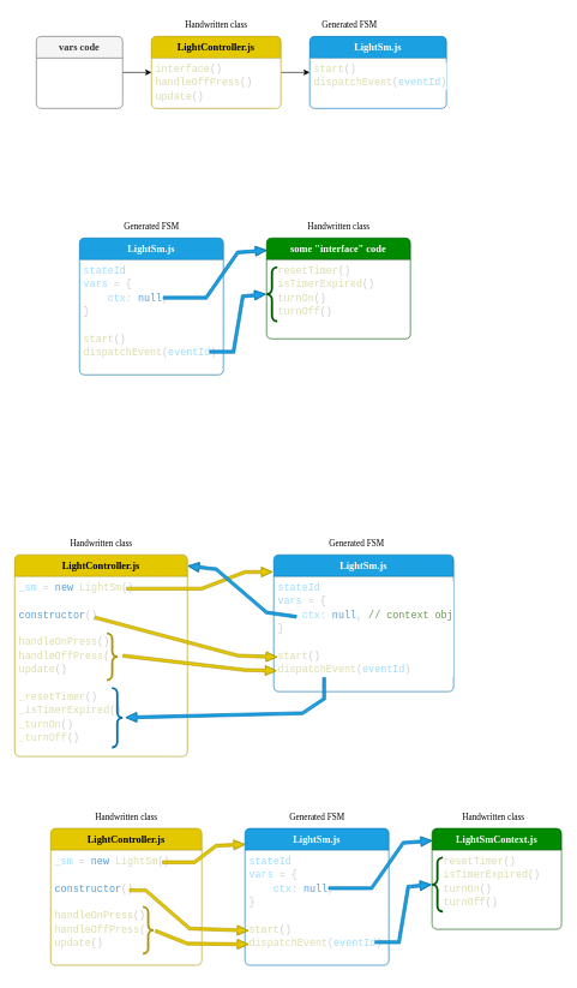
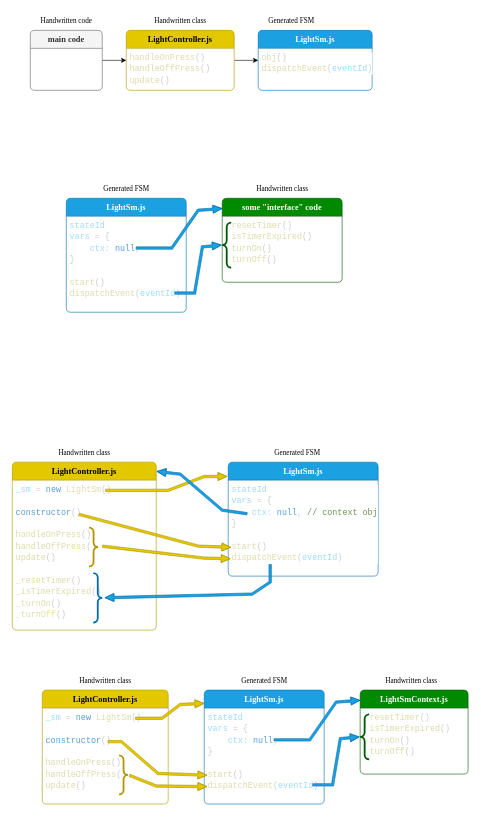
+ <mxCell id="25" value="Handwritten code" style="text;html=1;align=center;verticalAlign=middle;resizable=0;points=[];autosize=1;strokeColor=none;fillColor=none;fontFamily=Lucida Console;" vertex="1" parent="1"><mxGeometry x="40" y="20" width="140" height="30" as="geometry" /></mxCell>
- <mxCell id="21" value="vars code" style="shape=swimlane;rotatable=0;align=center;verticalAlign=top;fontFamily=Lucida Console;startSize=30;fontSize=14;fontStyle=1;fontColor=#333333;fillColor=#f5f5f5;swimlaneFillColor=default;rounded=1;arcSize=15;absoluteArcSize=1;strokeColor=#666666;collapsible=0;" vertex="1" parent="1"><mxGeometry x="50" y="50" width="120" height="100" as="geometry" /></mxCell>
+ <mxCell id="21" value="main code" style="shape=swimlane;rotatable=0;align=center;verticalAlign=top;fontFamily=Lucida Console;startSize=30;fontSize=14;fontStyle=1;fontColor=#333333;fillColor=#f5f5f5;swimlaneFillColor=default;rounded=1;arcSize=15;absoluteArcSize=1;strokeColor=#666666;collapsible=0;" vertex="1" parent="1"><mxGeometry x="50" y="50" width="120" height="100" as="geometry" /></mxCell>
- <mxCell id="16" value="&lt;div style=&quot;forced-color-adjust: none; border-color: rgb(0, 0, 0); font-style: normal; font-variant-ligatures: normal; font-variant-caps: normal; font-weight: 400; letter-spacing: normal; orphans: 2; text-align: left; text-indent: 0px; text-transform: none; widows: 2; word-spacing: 0px; -webkit-text-stroke-width: 0px; white-space: pre; text-decoration-thickness: initial; text-decoration-style: initial; text-decoration-color: initial; color: rgb(204, 204, 204); font-family: Consolas, &amp;quot;Courier New&amp;quot;, monospace; font-size: 14px; line-height: 19px;&quot;&gt;&lt;span style=&quot;forced-color-adjust: none; border-color: rgb(0, 0, 0); color: rgb(220, 220, 170);&quot;&gt;start&lt;/span&gt;()&lt;/div&gt;&lt;div style=&quot;forced-color-adjust: none; border-color: rgb(0, 0, 0); font-style: normal; font-variant-ligatures: normal; font-variant-caps: normal; font-weight: 400; letter-spacing: normal; orphans: 2; text-align: left; text-indent: 0px; text-transform: none; widows: 2; word-spacing: 0px; -webkit-text-stroke-width: 0px; white-space: pre; text-decoration-thickness: initial; text-decoration-style: initial; text-decoration-color: initial; color: rgb(204, 204, 204); font-family: Consolas, &amp;quot;Courier New&amp;quot;, monospace; font-size: 14px; line-height: 19px;&quot;&gt;&lt;div style=&quot;forced-color-adjust: none; border-color: rgb(0, 0, 0); line-height: 19px;&quot;&gt;&lt;span style=&quot;forced-color-adjust: none; border-color: rgb(0, 0, 0); color: rgb(220, 220, 170);&quot;&gt;dispatchEvent&lt;/span&gt;(&lt;span style=&quot;forced-color-adjust: none; border-color: rgb(0, 0, 0); color: rgb(156, 220, 254);&quot;&gt;eventId&lt;/span&gt;)&lt;/div&gt;&lt;/div&gt;" style="fontFamily=Lucida Console;align=left;verticalAlign=top;fillColor=none;gradientColor=none;strokeColor=none;rounded=0;spacingLeft=4;resizable=0;movable=0;deletable=0;rotatable=0;autosize=1;html=1;labelBackgroundColor=default;" vertex="1" connectable="0" parent="15"><mxGeometry y="30" width="190" height="50" as="geometry" /></mxCell>
+ <mxCell id="16" value="&lt;div style=&quot;forced-color-adjust: none; border-color: rgb(0, 0, 0); font-style: normal; font-variant-ligatures: normal; font-variant-caps: normal; font-weight: 400; letter-spacing: normal; orphans: 2; text-align: left; text-indent: 0px; text-transform: none; widows: 2; word-spacing: 0px; -webkit-text-stroke-width: 0px; white-space: pre; text-decoration-thickness: initial; text-decoration-style: initial; text-decoration-color: initial; color: rgb(204, 204, 204); font-family: Consolas, &amp;quot;Courier New&amp;quot;, monospace; font-size: 14px; line-height: 19px;&quot;&gt;&lt;span style=&quot;forced-color-adjust: none; border-color: rgb(0, 0, 0); color: rgb(220, 220, 170);&quot;&gt;obj&lt;/span&gt;()&lt;/div&gt;&lt;div style=&quot;forced-color-adjust: none; border-color: rgb(0, 0, 0); font-style: normal; font-variant-ligatures: normal; font-variant-caps: normal; font-weight: 400; letter-spacing: normal; orphans: 2; text-align: left; text-indent: 0px; text-transform: none; widows: 2; word-spacing: 0px; -webkit-text-stroke-width: 0px; white-space: pre; text-decoration-thickness: initial; text-decoration-style: initial; text-decoration-color: initial; color: rgb(204, 204, 204); font-family: Consolas, &amp;quot;Courier New&amp;quot;, monospace; font-size: 14px; line-height: 19px;&quot;&gt;&lt;div style=&quot;forced-color-adjust: none; border-color: rgb(0, 0, 0); line-height: 19px;&quot;&gt;&lt;span style=&quot;forced-color-adjust: none; border-color: rgb(0, 0, 0); color: rgb(220, 220, 170);&quot;&gt;dispatchEvent&lt;/span&gt;(&lt;span style=&quot;forced-color-adjust: none; border-color: rgb(0, 0, 0); color: rgb(156, 220, 254);&quot;&gt;eventId&lt;/span&gt;)&lt;/div&gt;&lt;/div&gt;" style="fontFamily=Lucida Console;align=left;verticalAlign=top;fillColor=none;gradientColor=none;strokeColor=none;rounded=0;spacingLeft=4;resizable=0;movable=0;deletable=0;rotatable=0;autosize=1;html=1;labelBackgroundColor=default;" vertex="1" connectable="0" parent="15"><mxGeometry y="30" width="190" height="50" as="geometry" /></mxCell>
- <mxCell id="19" value="&lt;div style=&quot;color: rgb(204, 204, 204); font-family: Consolas, &amp;quot;Courier New&amp;quot;, monospace; font-size: 14px; line-height: 19px; white-space-collapse: preserve;&quot;&gt;&lt;div style=&quot;line-height: 19px;&quot;&gt;&lt;div style=&quot;line-height: 19px;&quot;&gt;&lt;span style=&quot;color: rgb(220, 220, 170);&quot;&gt;interface&lt;/span&gt;()&lt;/div&gt;&lt;div style=&quot;line-height: 19px;&quot;&gt;&lt;div style=&quot;line-height: 19px;&quot;&gt;&lt;span style=&quot;color: rgb(220, 220, 170);&quot;&gt;handleOffPress&lt;/span&gt;()&lt;/div&gt;&lt;div style=&quot;line-height: 19px;&quot;&gt;&lt;div style=&quot;line-height: 19px;&quot;&gt;&lt;span style=&quot;color: rgb(220, 220, 170);&quot;&gt;update&lt;/span&gt;()&lt;/div&gt;&lt;div style=&quot;line-height: 19px;&quot;&gt;&lt;br&gt;&lt;/div&gt;&lt;/div&gt;&lt;/div&gt;&lt;/div&gt;&lt;/div&gt;" style="fontFamily=Lucida Console;align=left;verticalAlign=top;fillColor=none;gradientColor=none;strokeColor=none;rounded=0;spacingLeft=4;resizable=0;movable=0;deletable=0;rotatable=0;autosize=1;html=1;labelBackgroundColor=none;" vertex="1" connectable="0" parent="18"><mxGeometry y="30" width="150" height="90" as="geometry" /></mxCell>
+ <mxCell id="19" value="&lt;div style=&quot;color: rgb(204, 204, 204); font-family: Consolas, &amp;quot;Courier New&amp;quot;, monospace; font-size: 14px; line-height: 19px; white-space-collapse: preserve;&quot;&gt;&lt;div style=&quot;line-height: 19px;&quot;&gt;&lt;div style=&quot;line-height: 19px;&quot;&gt;&lt;span style=&quot;color: rgb(220, 220, 170);&quot;&gt;handleOnPress&lt;/span&gt;()&lt;/div&gt;&lt;div style=&quot;line-height: 19px;&quot;&gt;&lt;div style=&quot;line-height: 19px;&quot;&gt;&lt;span style=&quot;color: rgb(220, 220, 170);&quot;&gt;handleOffPress&lt;/span&gt;()&lt;/div&gt;&lt;div style=&quot;line-height: 19px;&quot;&gt;&lt;div style=&quot;line-height: 19px;&quot;&gt;&lt;span style=&quot;color: rgb(220, 220, 170);&quot;&gt;update&lt;/span&gt;()&lt;/div&gt;&lt;div style=&quot;line-height: 19px;&quot;&gt;&lt;br&gt;&lt;/div&gt;&lt;/div&gt;&lt;/div&gt;&lt;/div&gt;&lt;/div&gt;" style="fontFamily=Lucida Console;align=left;verticalAlign=top;fillColor=none;gradientColor=none;strokeColor=none;rounded=0;spacingLeft=4;resizable=0;movable=0;deletable=0;rotatable=0;autosize=1;html=1;labelBackgroundColor=none;" vertex="1" connectable="0" parent="18"><mxGeometry y="30" width="150" height="90" as="geometry" /></mxCell>
